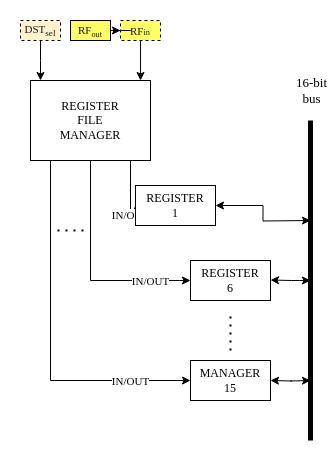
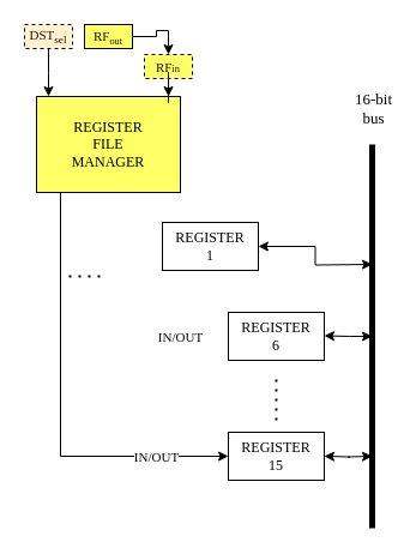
- <mxCell id="15" value="&lt;span style=&quot;font-size: 11px;&quot;&gt;RF&lt;/span&gt;&lt;span style=&quot;font-size: 8.333px;&quot;&gt;in&lt;/span&gt;" style="rounded=0;whiteSpace=wrap;html=1;fontFamily=jetbrains mono;fontSize=13;strokeWidth=1;dashed=1;fillColor=#FFFF66;fontColor=#191919;" vertex="1" parent="1"><mxGeometry x="120" y="20" width="40" height="20" as="geometry" /></mxCell>
+ <mxCell id="15" value="&lt;span style=&quot;font-size: 11px;&quot;&gt;RF&lt;/span&gt;&lt;span style=&quot;font-size: 8.333px;&quot;&gt;in&lt;/span&gt;" style="rounded=0;whiteSpace=wrap;html=1;fontFamily=jetbrains mono;fontSize=13;strokeWidth=1;dashed=1;fillColor=#FFFF66;fontColor=#191919;" vertex="1" parent="1"><mxGeometry x="120" y="45" width="40" height="20" as="geometry" /></mxCell>
- <mxCell id="6" value="REGISTER&lt;div&gt;FILE&lt;/div&gt;&lt;div&gt;MANAGER&lt;/div&gt;" style="rounded=0;whiteSpace=wrap;html=1;fontFamily=JetBrains Mono;" vertex="1" parent="1"><mxGeometry x="30" y="80" width="120" height="80" as="geometry" /></mxCell>
+ <mxCell id="6" value="REGISTER&lt;div&gt;FILE&lt;/div&gt;&lt;div&gt;MANAGER&lt;/div&gt;" style="rounded=0;whiteSpace=wrap;html=1;fontFamily=JetBrains Mono;fillColor=#ffff66;" vertex="1" parent="1"><mxGeometry x="30" y="80" width="120" height="80" as="geometry" /></mxCell>
- <mxCell id="2" style="edgeStyle=orthogonalEdgeStyle;rounded=0;orthogonalLoop=1;jettySize=auto;html=1;exitX=0.75;exitY=1;exitDx=0;exitDy=0;entryX=0;entryY=0.5;entryDx=0;entryDy=0;" edge="1" parent="1" source="6" target="8"><mxGeometry relative="1" as="geometry"><Array as="points"><mxPoint x="130" y="160" /><mxPoint x="130" y="220" /></Array></mxGeometry></mxCell>
- <mxCell id="3" value="IN/OUT" style="edgeLabel;html=1;align=center;verticalAlign=middle;resizable=0;points=[];fontFamily=JetBrains Mono;" vertex="1" connectable="0" parent="2"><mxGeometry x="0.435" y="-1" relative="1" as="geometry"><mxPoint y="-1" as="offset" /></mxGeometry></mxCell>
- <mxCell id="4" style="edgeStyle=orthogonalEdgeStyle;rounded=0;orthogonalLoop=1;jettySize=auto;html=1;entryX=0;entryY=0.5;entryDx=0;entryDy=0;" edge="1" parent="1" source="6" target="9"><mxGeometry relative="1" as="geometry"><Array as="points"><mxPoint x="90" y="280" /></Array></mxGeometry></mxCell>
- <mxCell id="10" value="MANAGER&lt;div&gt;15&lt;/div&gt;" style="rounded=0;whiteSpace=wrap;html=1;fontFamily=JetBrains Mono;" vertex="1" parent="1"><mxGeometry x="190" y="360" width="80" height="40" as="geometry" /></mxCell>
+ <mxCell id="10" value="REGISTER&lt;div&gt;15&lt;/div&gt;" style="rounded=0;whiteSpace=wrap;html=1;fontFamily=JetBrains Mono;" vertex="1" parent="1"><mxGeometry x="190" y="360" width="80" height="40" as="geometry" /></mxCell>
